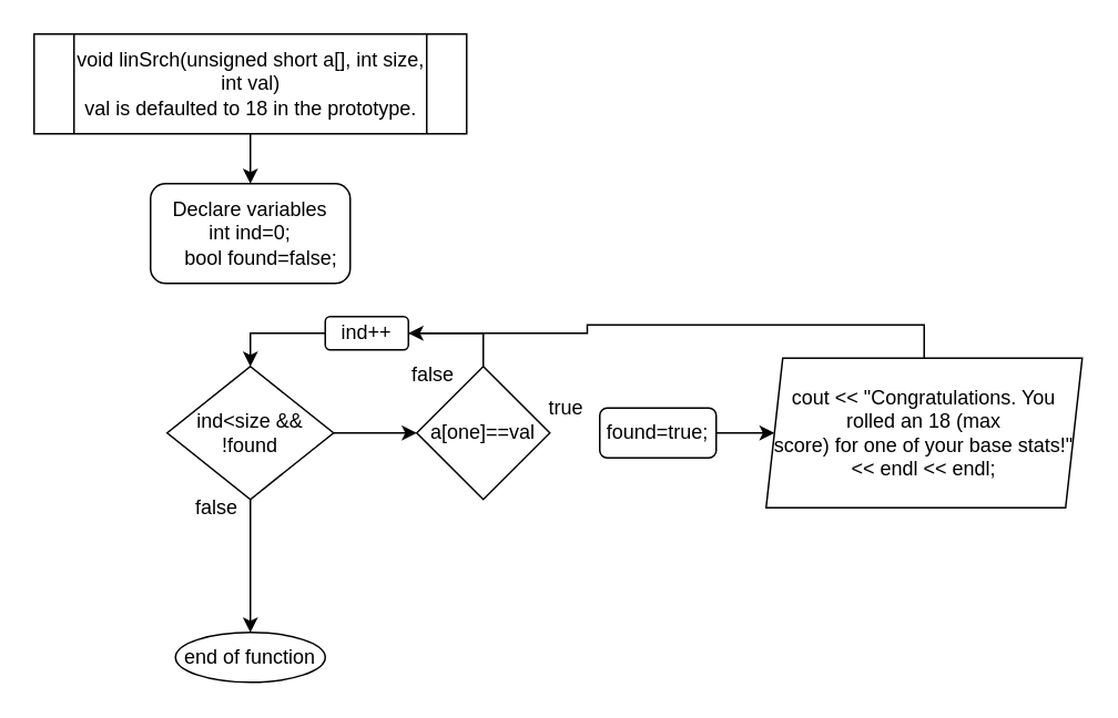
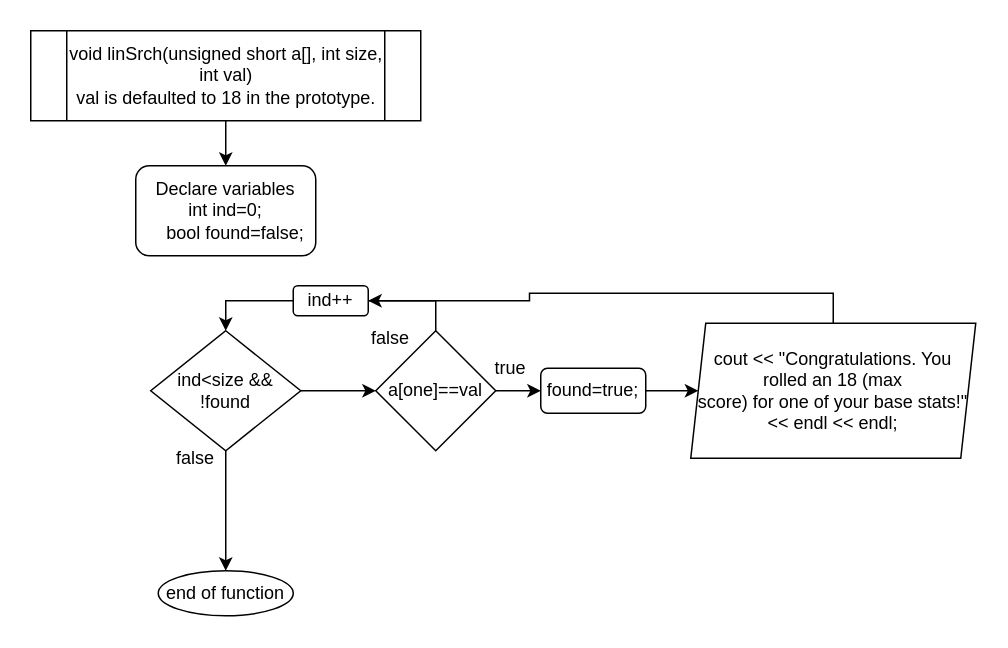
+ <mxCell id="8" style="edgeStyle=orthogonalEdgeStyle;rounded=0;orthogonalLoop=1;jettySize=auto;html=1;exitX=1;exitY=0.5;exitDx=0;exitDy=0;entryX=0;entryY=0.5;entryDx=0;entryDy=0;" edge="1" parent="1" source="10" target="15"><mxGeometry relative="1" as="geometry" /></mxCell>
